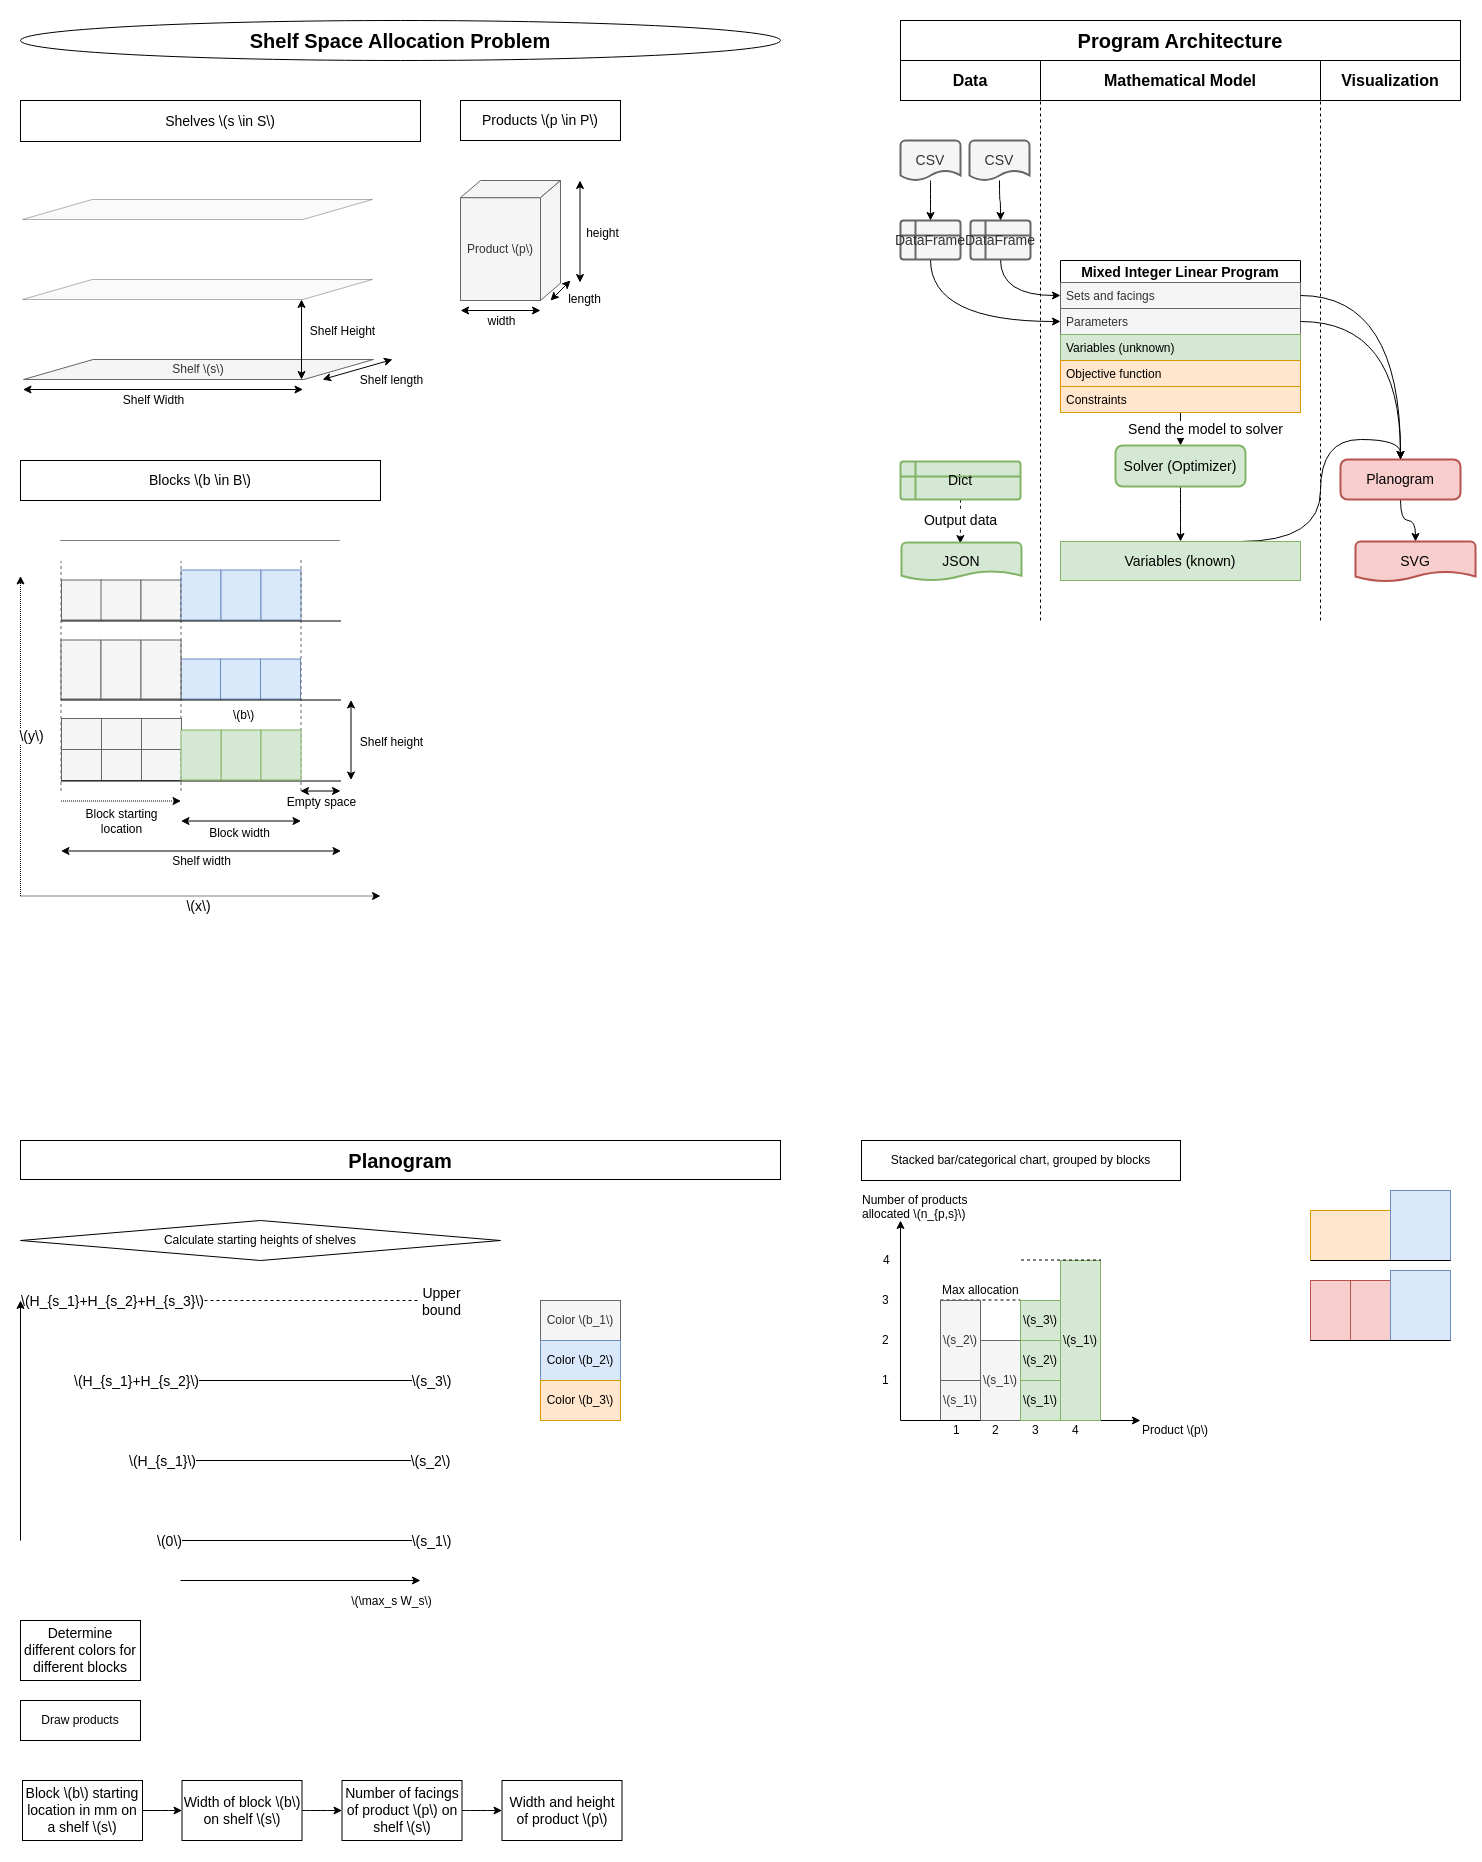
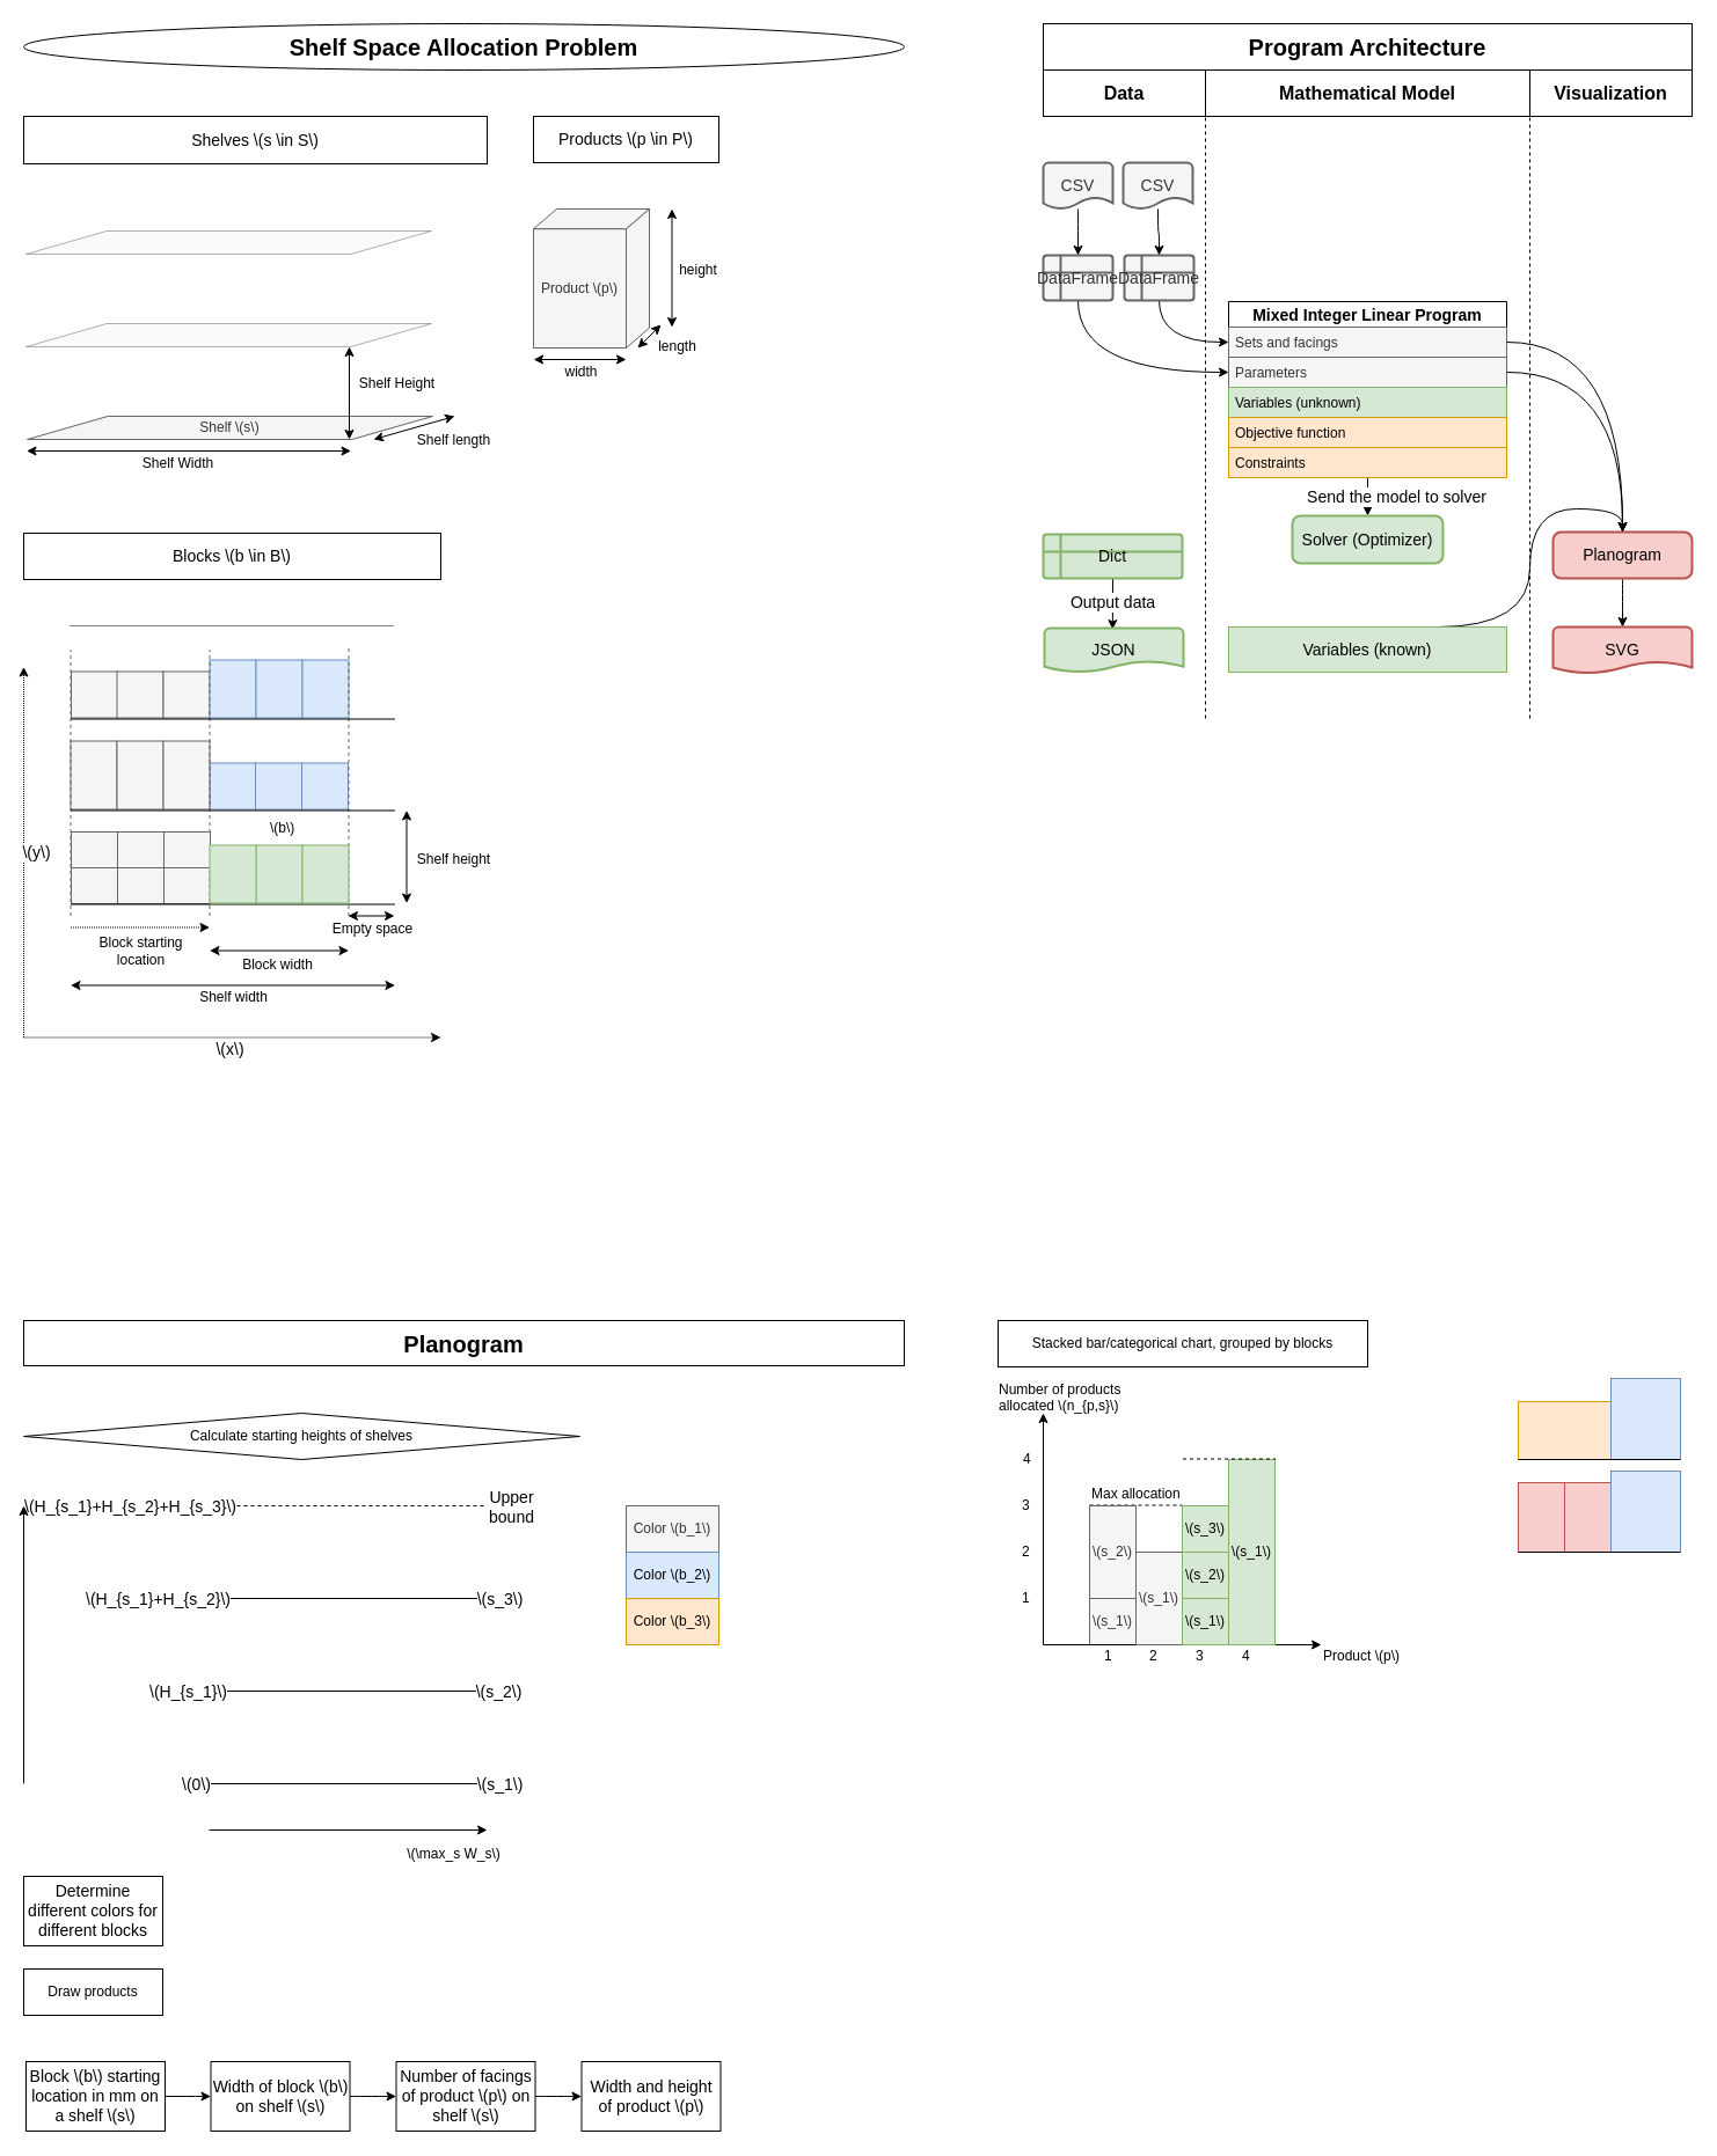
- <mxCell id="6" style="edgeStyle=orthogonalEdgeStyle;curved=1;rounded=0;orthogonalLoop=1;jettySize=auto;html=1;entryX=0.49;entryY=0.029;entryDx=0;entryDy=0;entryPerimeter=0;fontSize=16;dashed=1;" parent="1" source="8" target="11" edge="1"><mxGeometry relative="1" as="geometry" /></mxCell>
+ <mxCell id="6" style="edgeStyle=orthogonalEdgeStyle;curved=1;rounded=0;orthogonalLoop=1;jettySize=auto;html=1;entryX=0.49;entryY=0.029;entryDx=0;entryDy=0;entryPerimeter=0;fontSize=16;" parent="1" source="8" target="11" edge="1"><mxGeometry relative="1" as="geometry" /></mxCell>
- <mxCell id="38" style="edgeStyle=orthogonalEdgeStyle;curved=1;rounded=0;orthogonalLoop=1;jettySize=auto;html=1;entryX=0.5;entryY=0;entryDx=0;entryDy=0;fontSize=14;" parent="1" source="39" target="42" edge="1"><mxGeometry relative="1" as="geometry" /></mxCell>
- <mxCell id="49" value="SVG" style="strokeWidth=2;html=1;shape=mxgraph.flowchart.document2;whiteSpace=wrap;size=0.25;fillColor=#f8cecc;strokeColor=#b85450;fontSize=14;" parent="1" vertex="1"><mxGeometry x="1355" y="541" width="120" height="40" as="geometry" /></mxCell>
+ <mxCell id="49" value="SVG" style="strokeWidth=2;html=1;shape=mxgraph.flowchart.document2;whiteSpace=wrap;size=0.25;fillColor=#f8cecc;strokeColor=#b85450;fontSize=14;" parent="1" vertex="1"><mxGeometry x="1340" y="541" width="120" height="40" as="geometry" /></mxCell>
